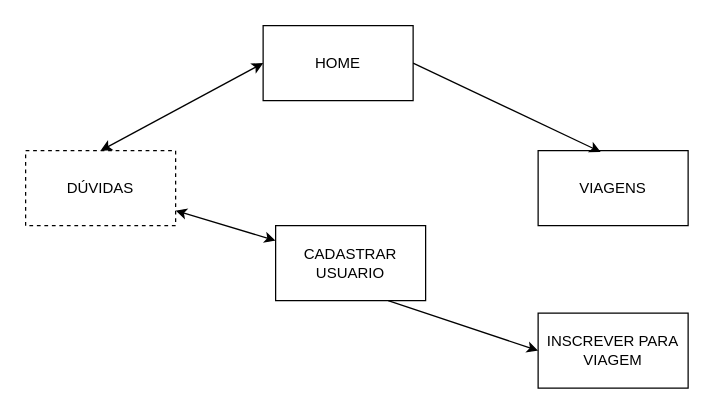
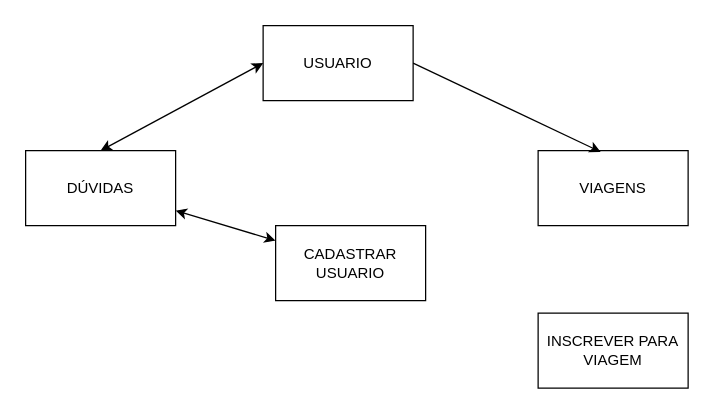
- <mxCell id="2" value="HOME" style="rounded=0;whiteSpace=wrap;html=1;" vertex="1" parent="1"><mxGeometry x="210" y="20" width="120" height="60" as="geometry" /></mxCell>
+ <mxCell id="2" value="USUARIO" style="rounded=0;whiteSpace=wrap;html=1;" vertex="1" parent="1"><mxGeometry x="210" y="20" width="120" height="60" as="geometry" /></mxCell>
- <mxCell id="4" value="DÚVIDAS" style="rounded=0;whiteSpace=wrap;html=1;dashed=1;" vertex="1" parent="1"><mxGeometry x="20" y="120" width="120" height="60" as="geometry" /></mxCell>
+ <mxCell id="4" value="DÚVIDAS" style="rounded=0;whiteSpace=wrap;html=1;" vertex="1" parent="1"><mxGeometry x="20" y="120" width="120" height="60" as="geometry" /></mxCell>
- <mxCell id="7" value="" style="endArrow=classic;html=1;entryX=0;entryY=0.5;entryDx=0;entryDy=0;exitX=0.75;exitY=1;exitDx=0;exitDy=0;" edge="1" parent="1" source="5" target="6"><mxGeometry width="50" height="50" relative="1" as="geometry"><mxPoint x="270" y="250" as="sourcePoint" /><mxPoint x="320" y="200" as="targetPoint" /></mxGeometry></mxCell>
